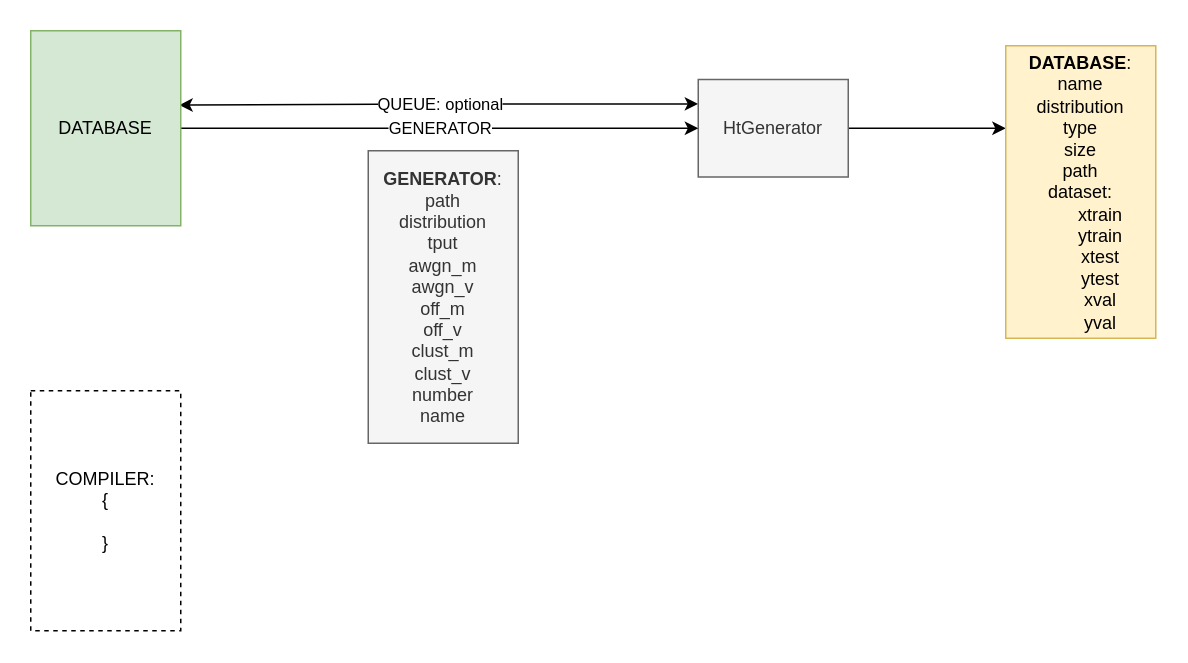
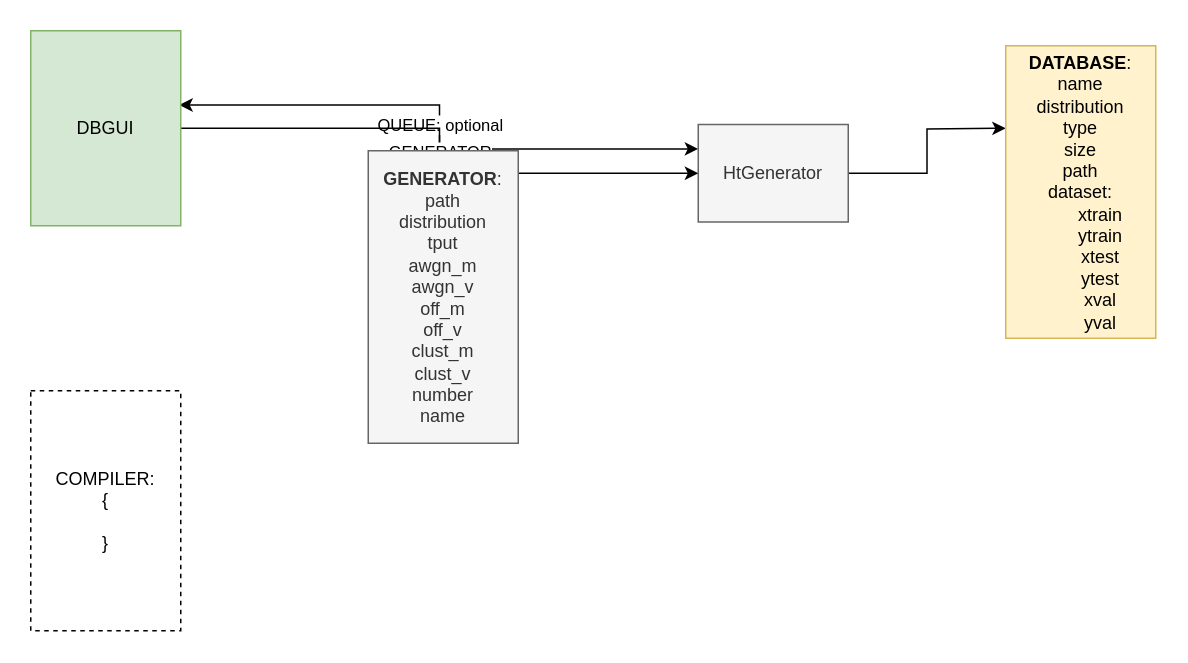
- <mxCell id="7" value="DATABASE" style="rounded=0;whiteSpace=wrap;html=1;fillColor=#d5e8d4;strokeColor=#82b366;" vertex="1" parent="1"><mxGeometry y="20" width="100" height="130" as="geometry" x="20" /></mxCell>
+ <mxCell id="7" value="DBGUI" style="rounded=0;whiteSpace=wrap;html=1;fillColor=#d5e8d4;strokeColor=#82b366;" vertex="1" parent="1"><mxGeometry y="20" width="100" height="130" as="geometry" x="20" /></mxCell>
- <mxCell id="5" value="HtGenerator" style="rounded=0;whiteSpace=wrap;html=1;fillColor=#f5f5f5;strokeColor=#666666;fontColor=#333333;" vertex="1" parent="1"><mxGeometry x="465" y="52.5" width="100" height="65" as="geometry" /></mxCell>
+ <mxCell id="5" value="HtGenerator" style="rounded=0;whiteSpace=wrap;html=1;fillColor=#f5f5f5;strokeColor=#666666;fontColor=#333333;" vertex="1" parent="1"><mxGeometry x="465" y="82.5" width="100" height="65" as="geometry" /></mxCell>
